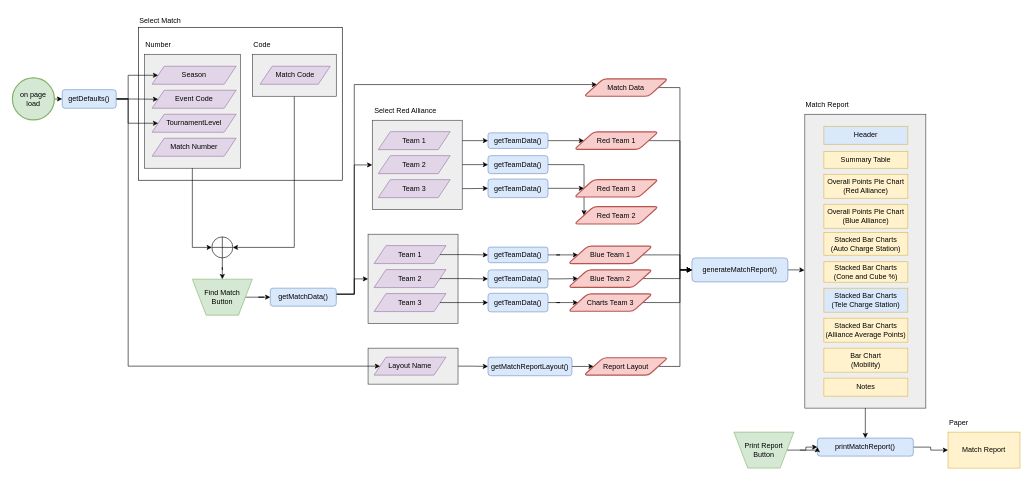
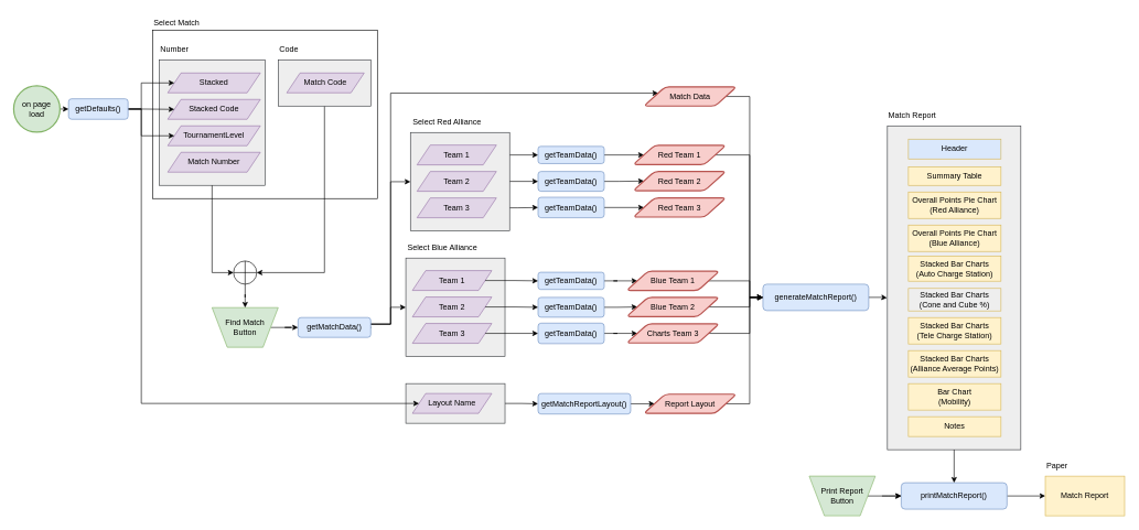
- <mxCell id="30" value="Season" style="shape=parallelogram;perimeter=parallelogramPerimeter;whiteSpace=wrap;html=1;fixedSize=1;rounded=0;fillColor=#e1d5e7;strokeColor=#9673a6;" vertex="1" parent="26"><mxGeometry x="13" y="50" width="140" height="30" as="geometry" /></mxCell>
+ <mxCell id="30" value="Stacked" style="shape=parallelogram;perimeter=parallelogramPerimeter;whiteSpace=wrap;html=1;fixedSize=1;rounded=0;fillColor=#e1d5e7;strokeColor=#9673a6;" vertex="1" parent="26"><mxGeometry x="13" y="50" width="140" height="30" as="geometry" /></mxCell>
- <mxCell id="31" value="Event Code" style="shape=parallelogram;perimeter=parallelogramPerimeter;whiteSpace=wrap;html=1;fixedSize=1;rounded=0;fillColor=#e1d5e7;strokeColor=#9673a6;" vertex="1" parent="26"><mxGeometry x="13" y="90" width="140" height="30" as="geometry" /></mxCell>
+ <mxCell id="31" value="Stacked Code" style="shape=parallelogram;perimeter=parallelogramPerimeter;whiteSpace=wrap;html=1;fixedSize=1;rounded=0;fillColor=#e1d5e7;strokeColor=#9673a6;" vertex="1" parent="26"><mxGeometry x="13" y="90" width="140" height="30" as="geometry" /></mxCell>
- <mxCell id="56" value="Red Team 2" style="shape=parallelogram;html=1;strokeWidth=2;perimeter=parallelogramPerimeter;whiteSpace=wrap;rounded=1;arcSize=12;size=0.23;fillColor=#f8cecc;strokeColor=#b85450;" vertex="1" parent="1"><mxGeometry x="957" y="344" width="140" height="29" as="geometry" /></mxCell>
+ <mxCell id="56" value="Red Team 2" style="shape=parallelogram;html=1;strokeWidth=2;perimeter=parallelogramPerimeter;whiteSpace=wrap;rounded=1;arcSize=12;size=0.23;fillColor=#f8cecc;strokeColor=#b85450;" vertex="1" parent="1"><mxGeometry x="957" y="259" width="140" height="29" as="geometry" /></mxCell>
+ <mxCell id="22" value="Select Blue Alliance" style="text;html=1;align=center;verticalAlign=middle;resizable=0;points=[];autosize=1;strokeColor=none;fillColor=none;" vertex="1" parent="20"><mxGeometry width="130" height="30" as="geometry" /></mxCell>
- <mxCell id="16" value="Stacked Bar Charts&lt;br&gt;(Cone and Cube %)" style="rounded=0;whiteSpace=wrap;html=1;fillColor=#fff2cc;strokeColor=#d6b656;" vertex="1" parent="6"><mxGeometry x="205.01" y="326" width="140" height="34" as="geometry" /></mxCell>
+ <mxCell id="16" value="Stacked Bar Charts&lt;br&gt;(Cone and Cube %)" style="rounded=0;whiteSpace=wrap;html=1;fillColor=#eeeeee;strokeColor=#d6b656;" vertex="1" parent="6"><mxGeometry x="205.01" y="326" width="140" height="34" as="geometry" /></mxCell>
- <mxCell id="15" value="Stacked Bar Charts&lt;br&gt;(Tele Charge Station)" style="rounded=0;whiteSpace=wrap;html=1;fillColor=#dae8fc;strokeColor=#d6b656;" vertex="1" parent="6"><mxGeometry x="205.01" y="370" width="140" height="40" as="geometry" /></mxCell>
+ <mxCell id="15" value="Stacked Bar Charts&lt;br&gt;(Tele Charge Station)" style="rounded=0;whiteSpace=wrap;html=1;fillColor=#fff2cc;strokeColor=#d6b656;" vertex="1" parent="6"><mxGeometry x="205.01" y="370" width="140" height="40" as="geometry" /></mxCell>
- <mxCell id="5" value="printMatchReport()" style="rounded=1;whiteSpace=wrap;html=1;fillColor=#dae8fc;strokeColor=#6c8ebf;" vertex="1" parent="1"><mxGeometry x="1362.12" y="730" width="160" height="30" as="geometry" /></mxCell>
+ <mxCell id="5" value="printMatchReport()" style="rounded=1;whiteSpace=wrap;html=1;fillColor=#dae8fc;strokeColor=#6c8ebf;" vertex="1" parent="1"><mxGeometry x="1362.12" y="730" width="160" height="40" as="geometry" /></mxCell>
